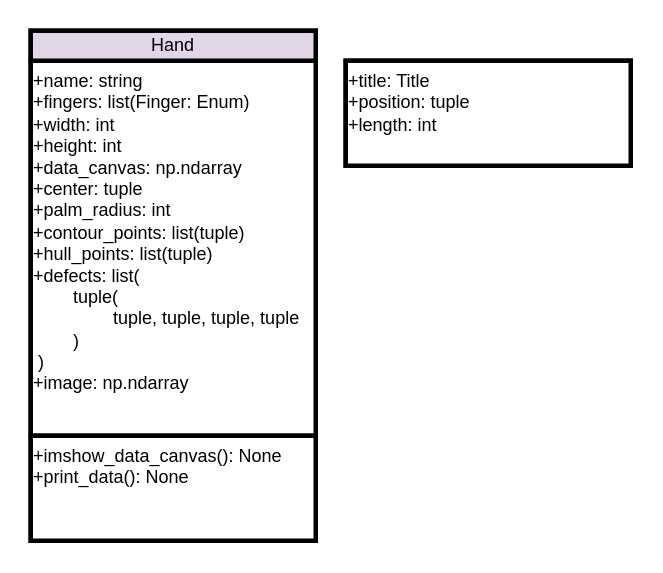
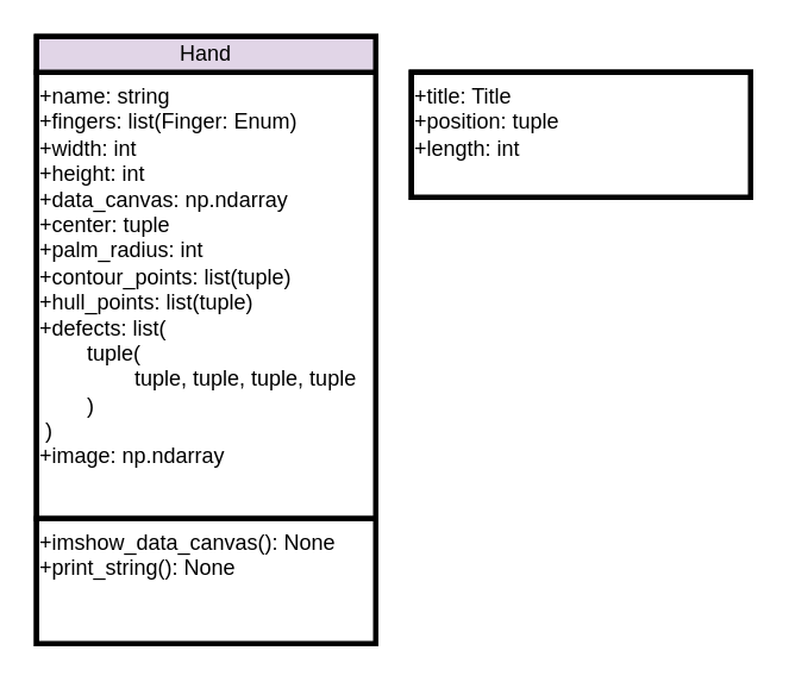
- <mxCell id="6" value="+imshow_data_canvas(): None&lt;br&gt;+print_data(): None" style="rounded=0;whiteSpace=wrap;html=1;align=left;verticalAlign=top;strokeWidth=3;" vertex="1" parent="1"><mxGeometry x="20" y="290" width="190" height="70" as="geometry" /></mxCell>
+ <mxCell id="6" value="+imshow_data_canvas(): None&lt;br&gt;+print_string(): None" style="rounded=0;whiteSpace=wrap;html=1;align=left;verticalAlign=top;strokeWidth=3;" vertex="1" parent="1"><mxGeometry x="20" y="290" width="190" height="70" as="geometry" /></mxCell>
